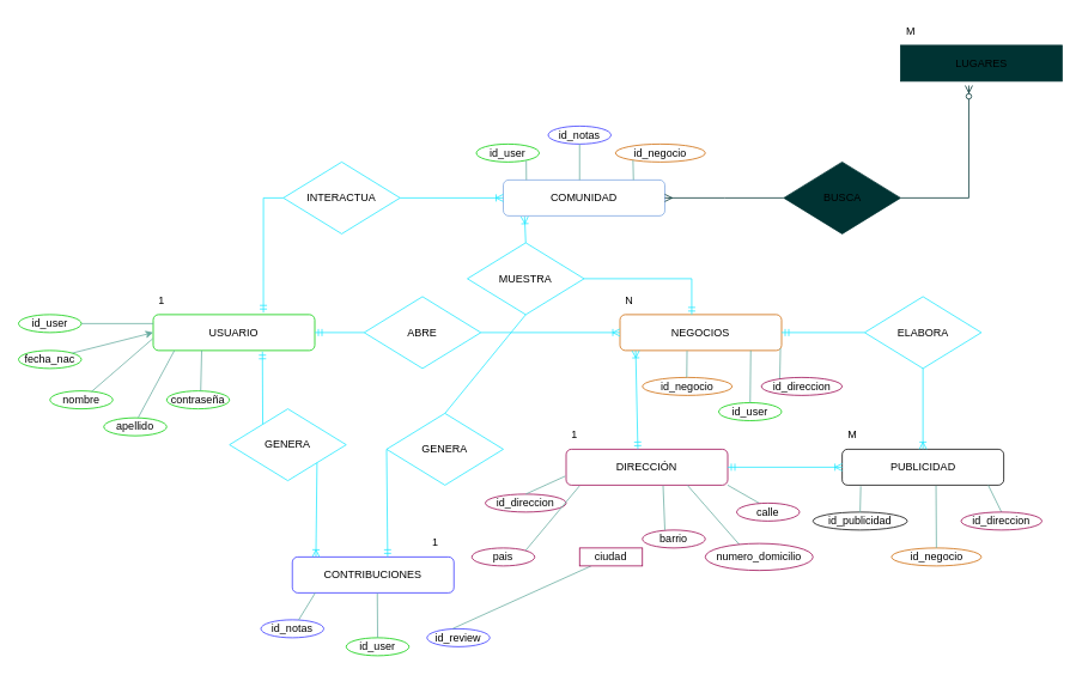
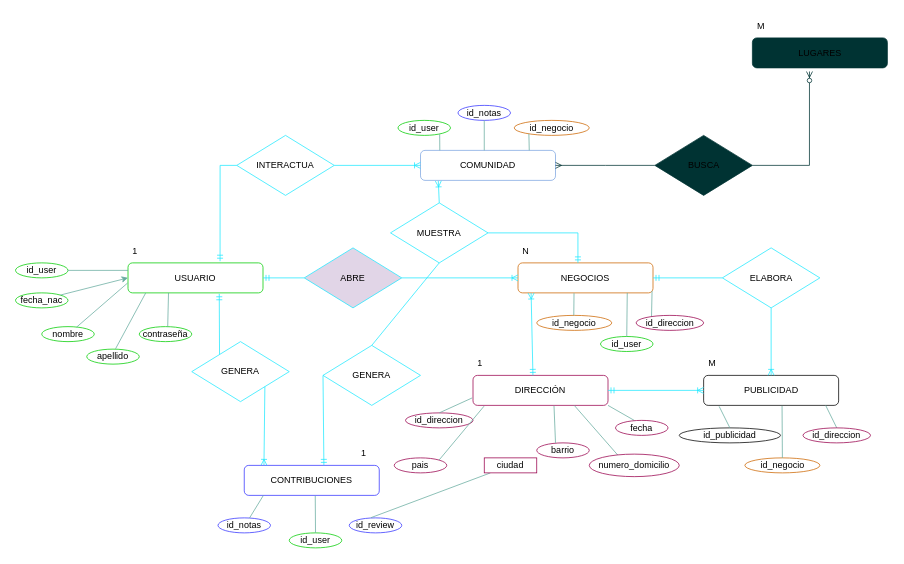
- <mxCell id="4" value="LUGARES" style="whiteSpace=wrap;html=1;strokeColor=#003333;fillColor=#003333;rounded=0;" parent="1" vertex="1"><mxGeometry x="1002.5" y="50" width="180" height="40" as="geometry" /></mxCell>
+ <mxCell id="4" value="LUGARES" style="rounded=1;whiteSpace=wrap;html=1;strokeColor=#003333;fillColor=#003333;" parent="1" vertex="1"><mxGeometry x="1002.5" y="50" width="180" height="40" as="geometry" /></mxCell>
- <mxCell id="27" value="ABRE" style="rhombus;whiteSpace=wrap;html=1;strokeColor=#1FE9FF;" parent="1" vertex="1"><mxGeometry x="405" y="330" width="130" height="80" as="geometry" /></mxCell>
+ <mxCell id="27" value="ABRE" style="rhombus;whiteSpace=wrap;html=1;strokeColor=#1FE9FF;fillColor=#e1d5e7;" parent="1" vertex="1"><mxGeometry x="405" y="330" width="130" height="80" as="geometry" /></mxCell>
- <mxCell id="82" value="calle" style="ellipse;whiteSpace=wrap;html=1;strokeColor=#99004D;" vertex="1" parent="1"><mxGeometry x="820" y="560" width="70" height="20" as="geometry" /></mxCell>
+ <mxCell id="82" value="fecha" style="ellipse;whiteSpace=wrap;html=1;strokeColor=#99004D;" vertex="1" parent="1"><mxGeometry x="820" y="560" width="70" height="20" as="geometry" /></mxCell>
- <mxCell id="22" value="id_publicidad" style="ellipse;whiteSpace=wrap;html=1;strokeColor=default;" parent="1" vertex="1"><mxGeometry x="905" y="570" width="105" height="20" as="geometry" /></mxCell>
+ <mxCell id="22" value="id_publicidad" style="ellipse;whiteSpace=wrap;html=1;strokeColor=default;" parent="1" vertex="1"><mxGeometry x="905" y="570" width="135" height="20" as="geometry" /></mxCell>
- <mxCell id="48" value="id_review" style="ellipse;whiteSpace=wrap;html=1;strokeColor=#3333FF;" parent="1" vertex="1"><mxGeometry x="475" y="700" width="70" height="20" as="geometry" /></mxCell>
+ <mxCell id="48" value="id_review" style="ellipse;whiteSpace=wrap;html=1;strokeColor=#3333FF;" parent="1" vertex="1"><mxGeometry x="465" y="690" width="70" height="20" as="geometry" /></mxCell>
